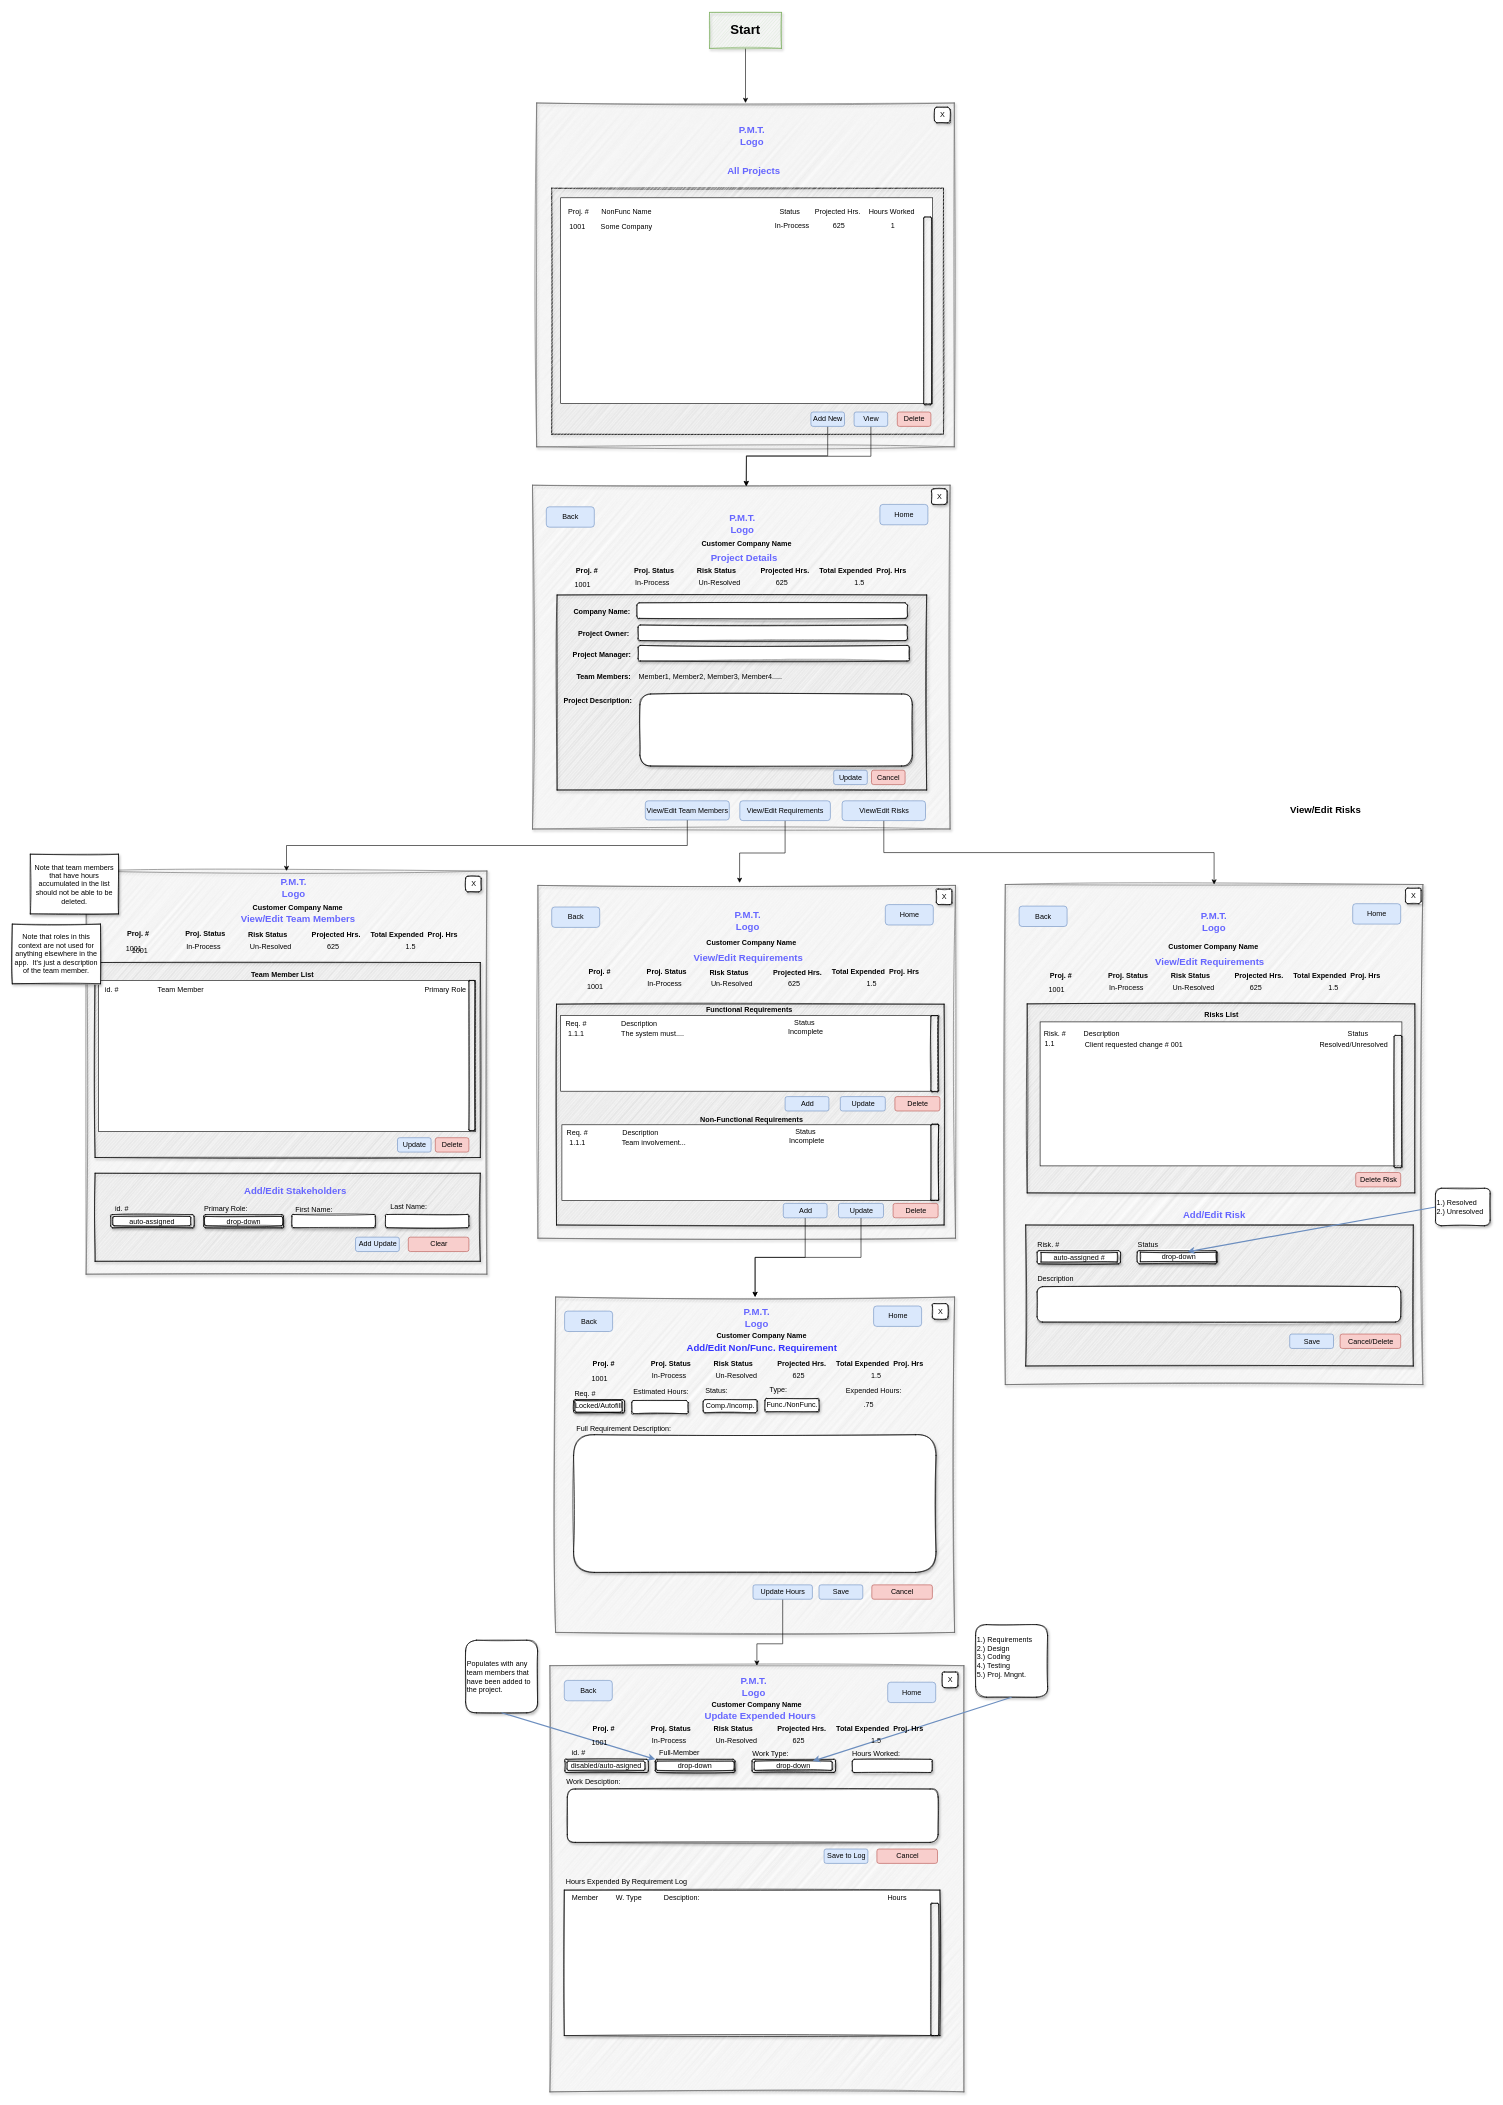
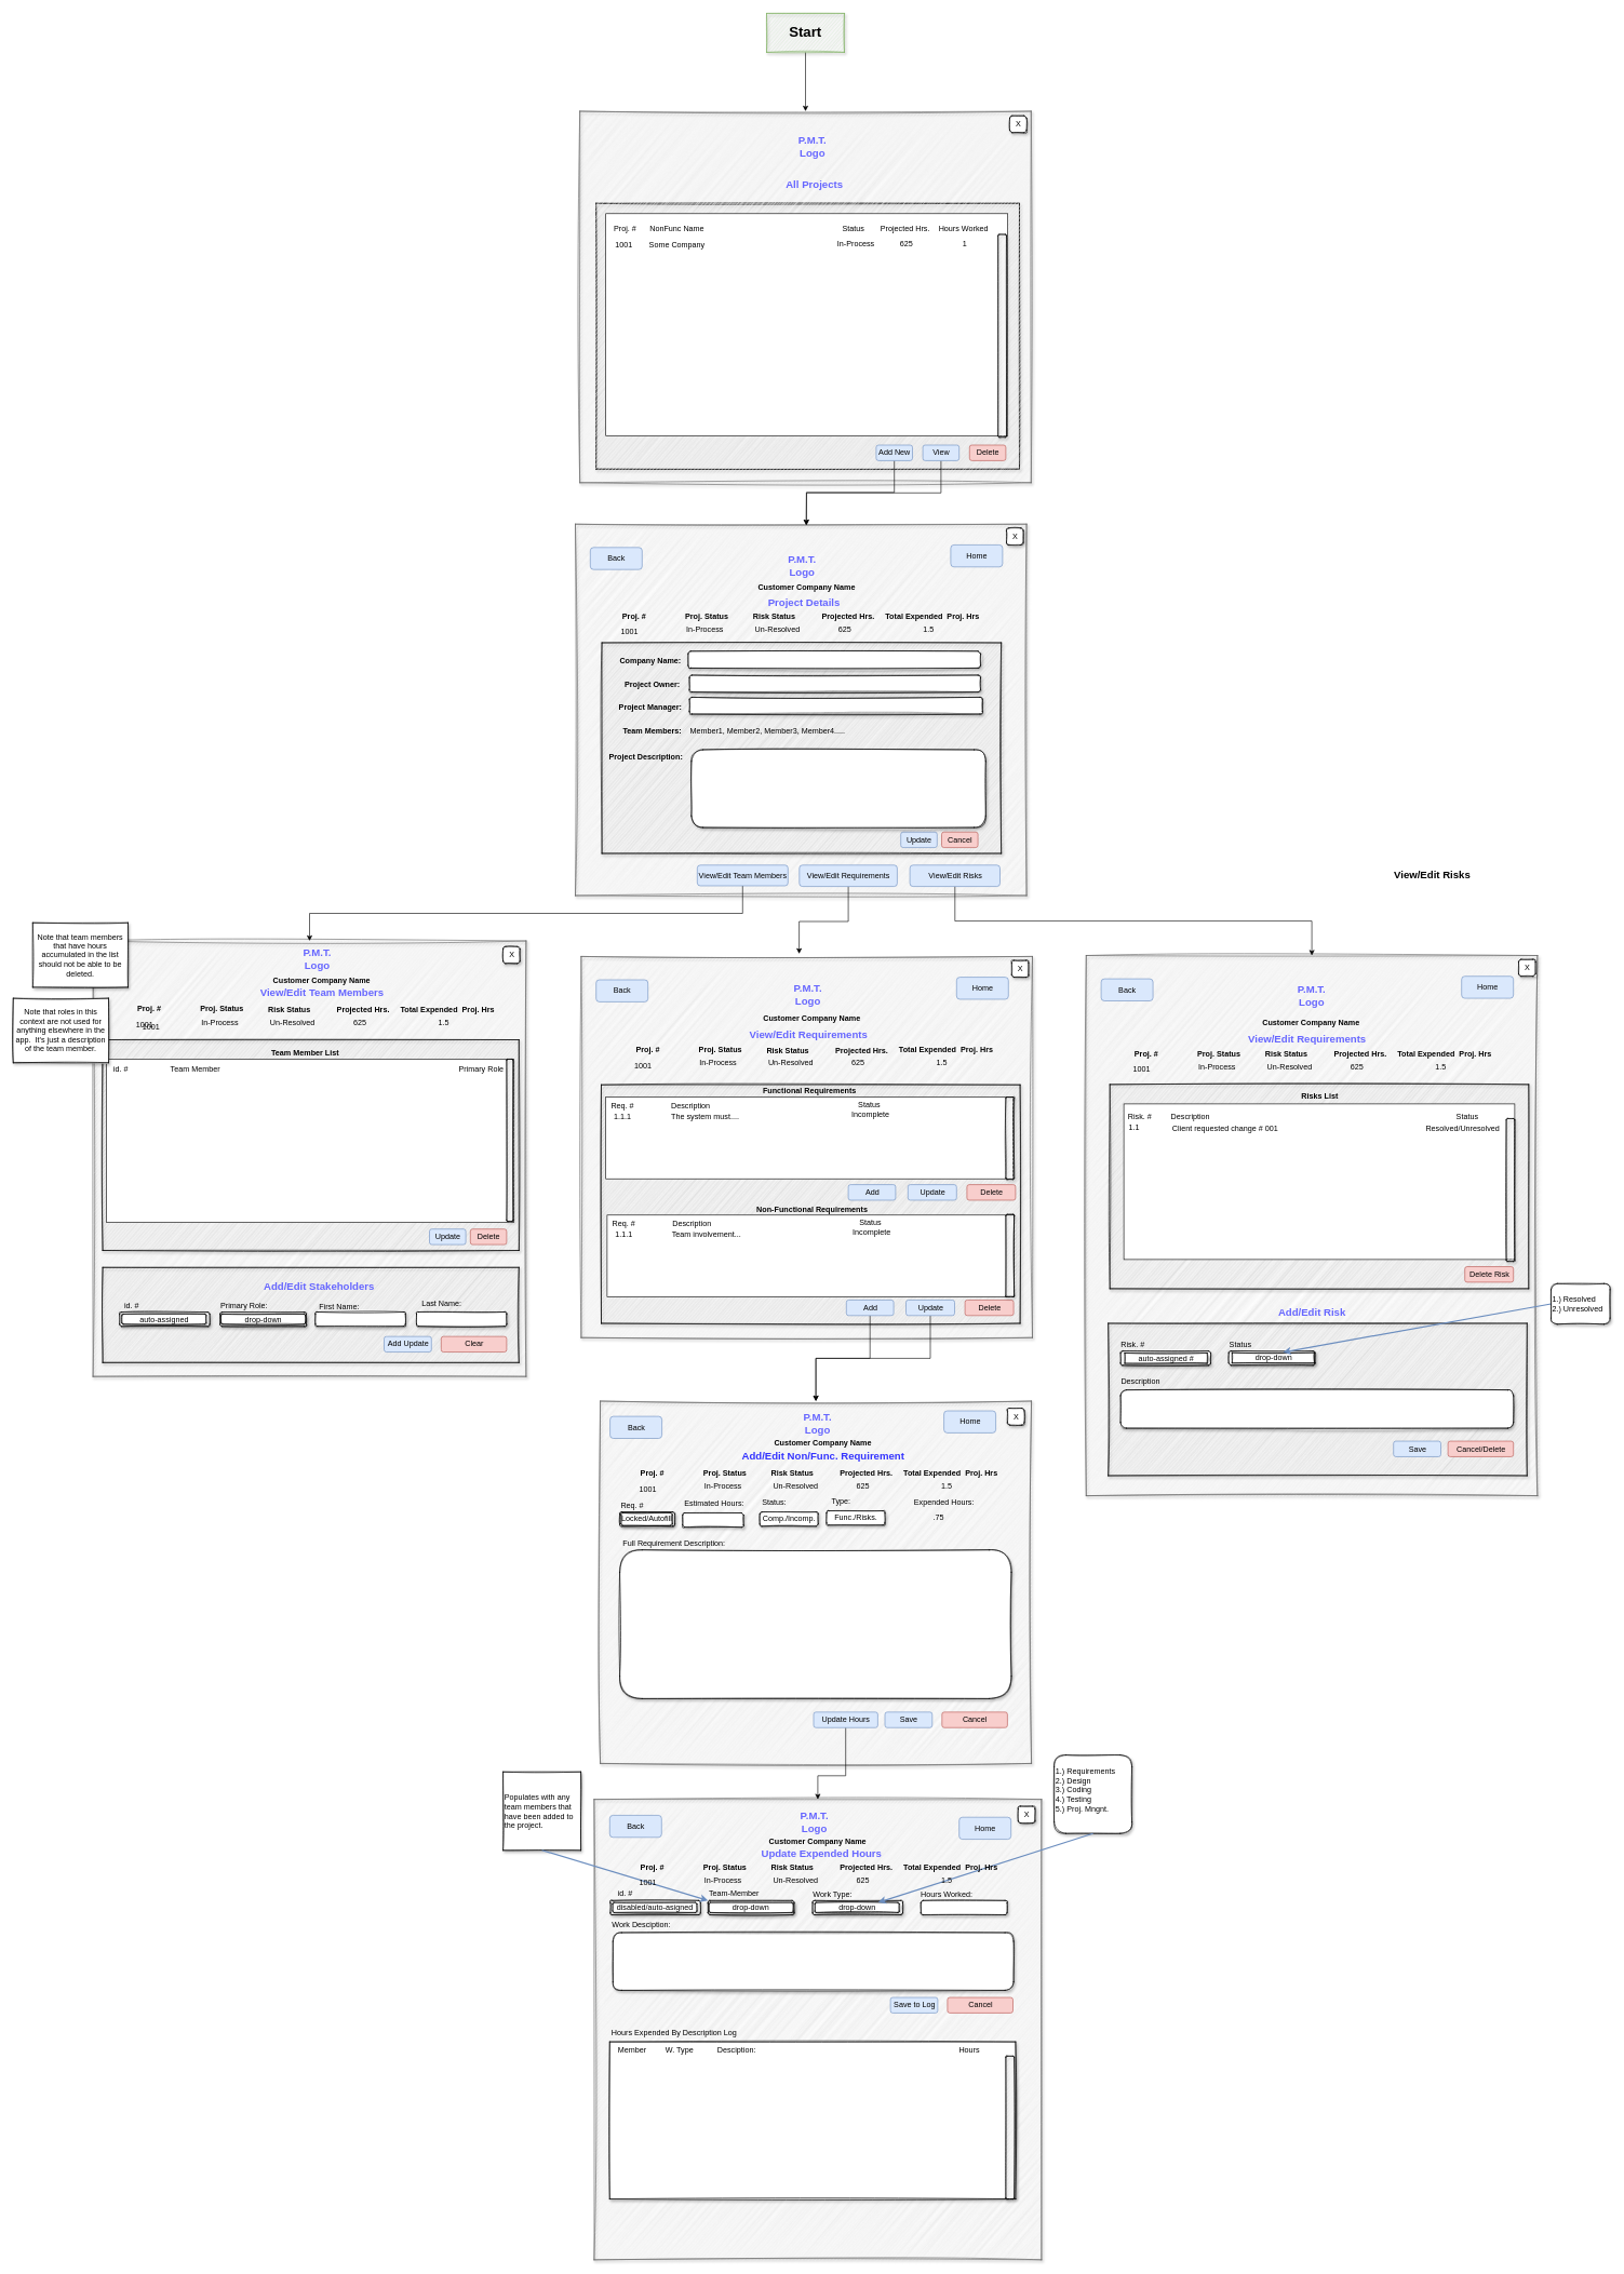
- <mxCell id="185" value="Func./NonFunc." style="rounded=1;whiteSpace=wrap;html=1;shadow=1;glass=0;sketch=1;strokeWidth=1;" vertex="1" parent="1"><mxGeometry x="1274.5" y="2330.25" width="90" height="22" as="geometry" /></mxCell>
+ <mxCell id="185" value="Func./Risks." style="rounded=1;whiteSpace=wrap;html=1;shadow=1;glass=0;sketch=1;strokeWidth=1;" vertex="1" parent="1"><mxGeometry x="1274.5" y="2330.25" width="90" height="22" as="geometry" /></mxCell>
- <mxCell id="201" value="Populates with any team members that have been added to the project." style="rounded=1;whiteSpace=wrap;html=1;shadow=1;glass=0;sketch=1;strokeWidth=1;fontSize=12;align=left;" parent="1" vertex="1"><mxGeometry x="775.5" y="2733" width="120" height="121" as="geometry" /></mxCell>
+ <mxCell id="201" value="Populates with any team members that have been added to the project." style="whiteSpace=wrap;html=1;shadow=1;glass=0;sketch=1;strokeWidth=1;fontSize=12;align=left;rounded=0;" parent="1" vertex="1"><mxGeometry x="775.5" y="2733" width="120" height="121" as="geometry" /></mxCell>
- <mxCell id="134" value="Full-Member" style="text;html=1;strokeColor=none;fillColor=none;align=center;verticalAlign=middle;whiteSpace=wrap;rounded=0;" parent="1" vertex="1"><mxGeometry x="1091" y="2904.5" width="81.5" height="30" as="geometry" /></mxCell>
+ <mxCell id="134" value="Team-Member" style="text;html=1;strokeColor=none;fillColor=none;align=center;verticalAlign=middle;whiteSpace=wrap;rounded=0;" parent="1" vertex="1"><mxGeometry x="1091" y="2904.5" width="81.5" height="30" as="geometry" /></mxCell>
- <mxCell id="188" value="Hours Expended By Requirement Log" style="text;html=1;strokeColor=none;fillColor=none;align=left;verticalAlign=middle;whiteSpace=wrap;rounded=0;" vertex="1" parent="1"><mxGeometry x="941" y="3120" width="335" height="30" as="geometry" /></mxCell>
+ <mxCell id="188" value="Hours Expended By Description Log" style="text;html=1;strokeColor=none;fillColor=none;align=left;verticalAlign=middle;whiteSpace=wrap;rounded=0;" vertex="1" parent="1"><mxGeometry x="941" y="3120" width="335" height="30" as="geometry" /></mxCell>
